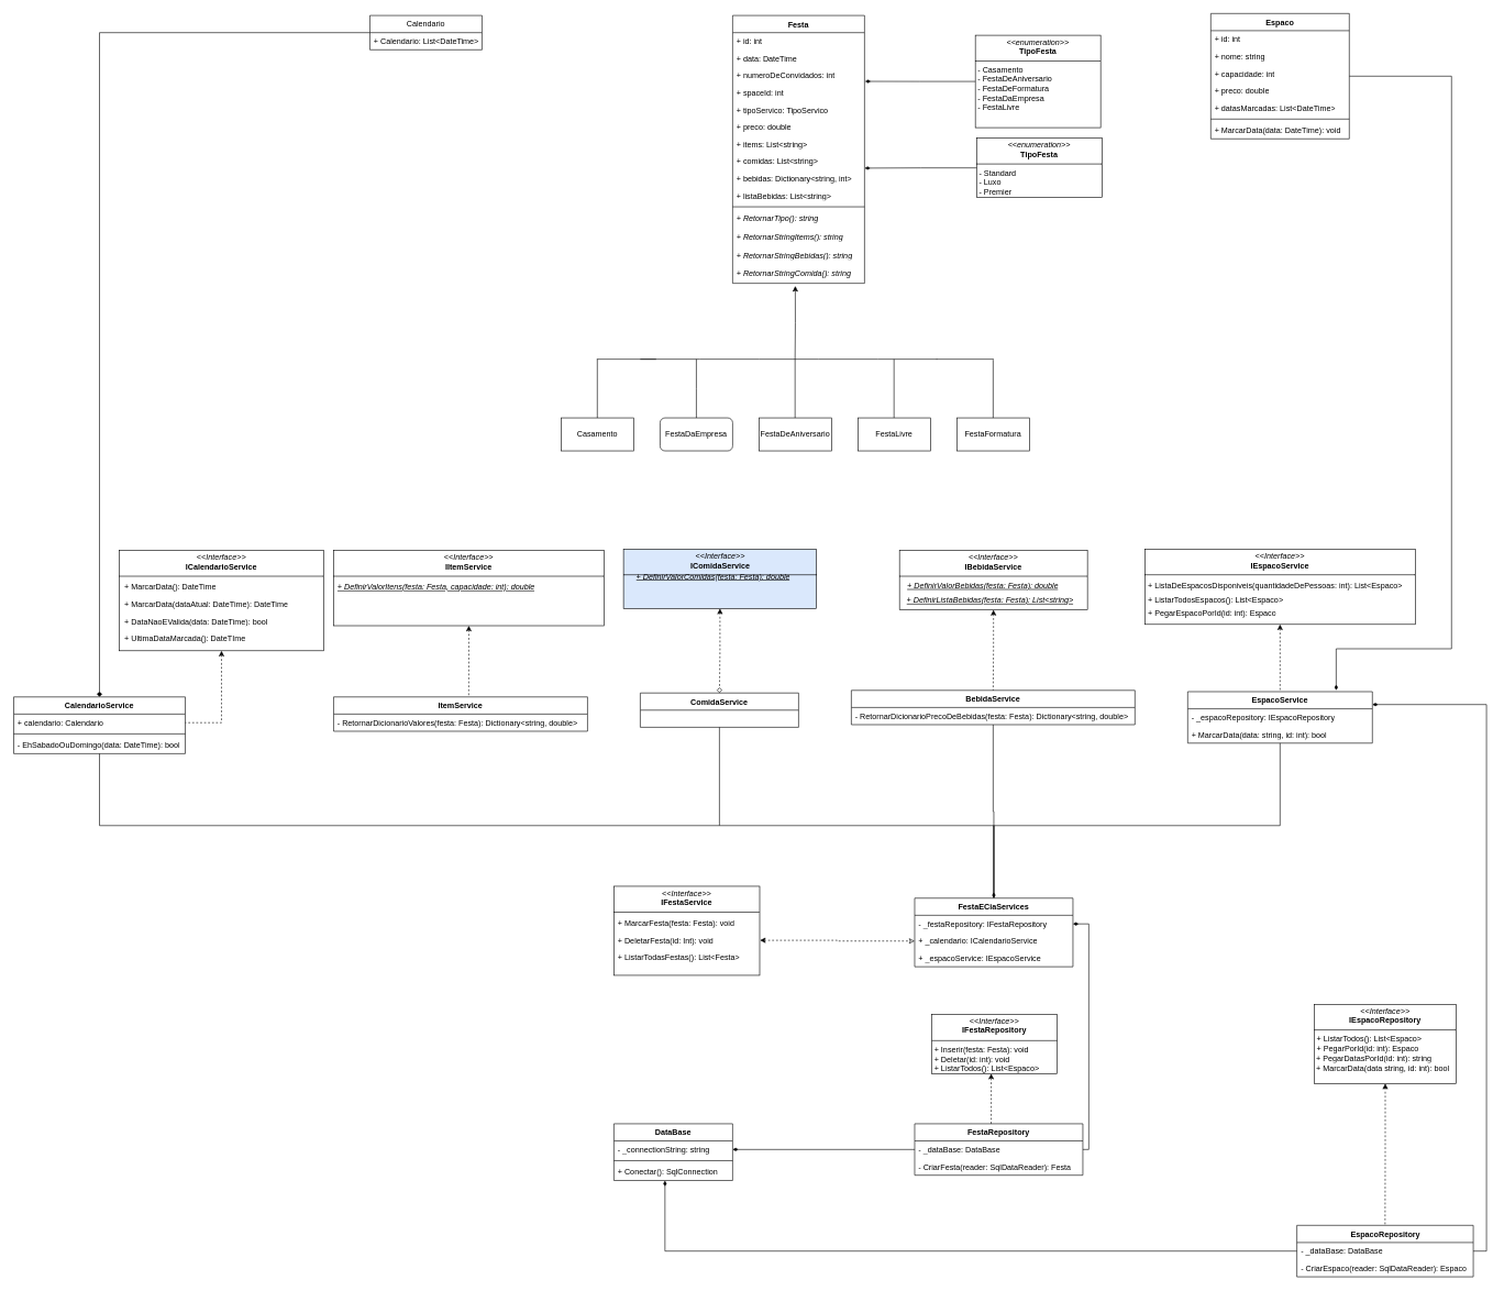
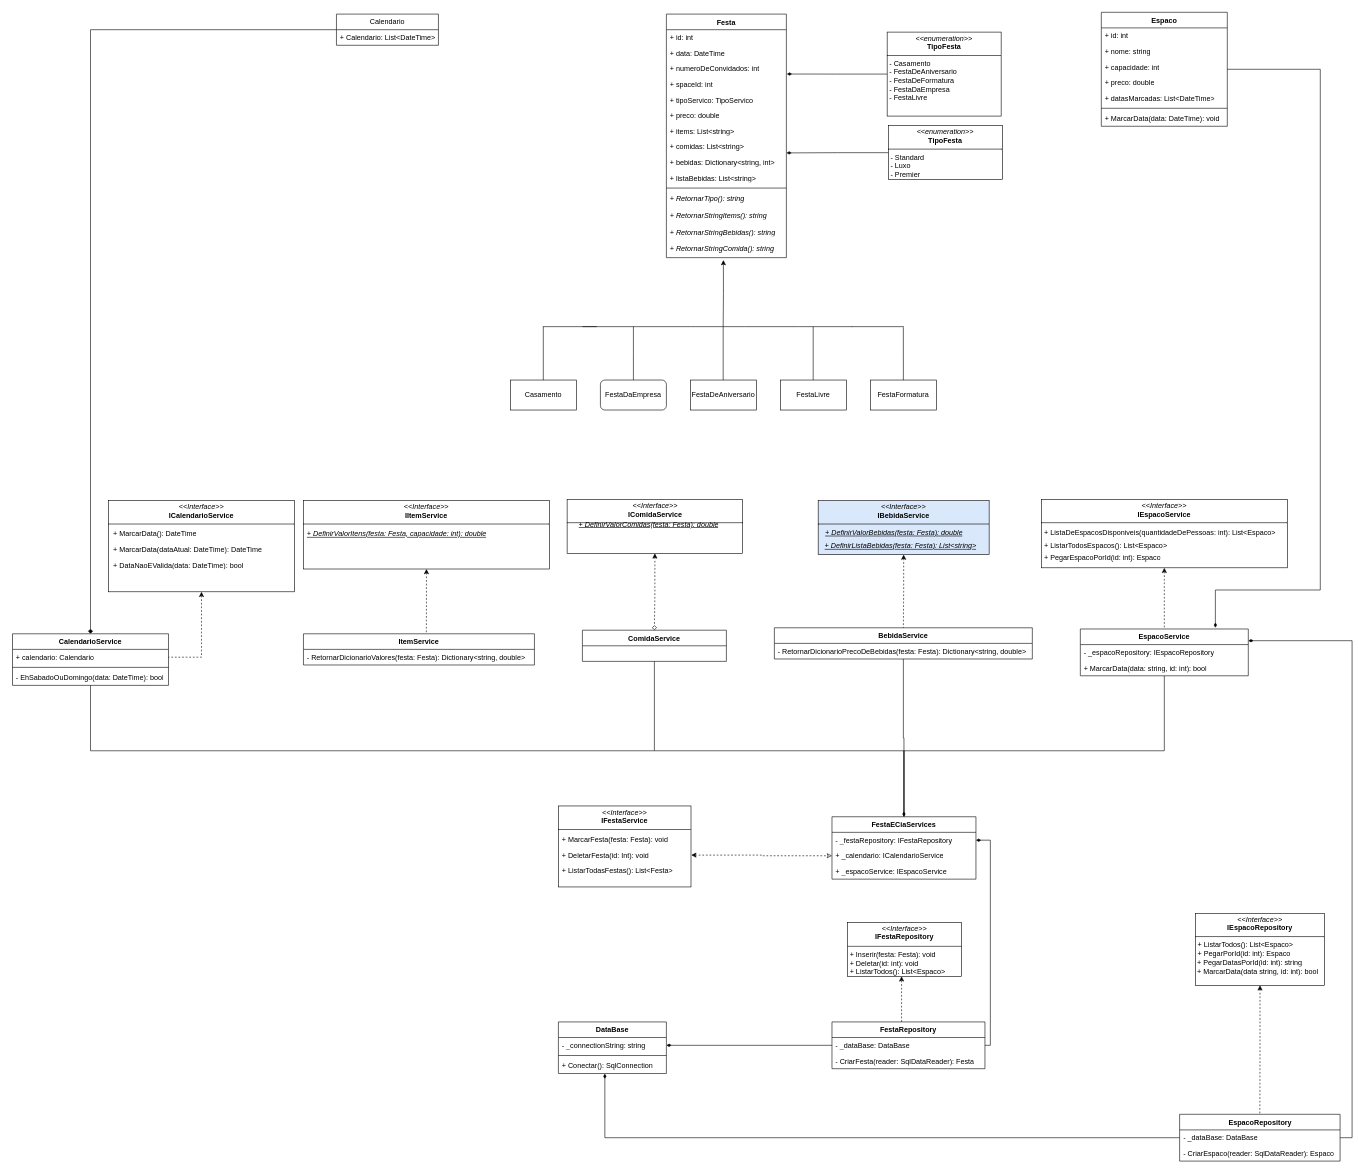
- <mxCell id="94" value="&lt;p style=&quot;margin:0px;margin-top:4px;text-align:center;&quot;&gt;&lt;i&gt;&amp;lt;&amp;lt;Interface&amp;gt;&amp;gt;&lt;/i&gt;&lt;br&gt;&lt;b&gt;IComidaService&lt;/b&gt;&lt;/p&gt;&lt;hr size=&quot;1&quot; style=&quot;border-style:solid;&quot;&gt;&lt;p style=&quot;margin:0px;margin-left:4px;&quot;&gt;&lt;br&gt;&lt;/p&gt;" style="verticalAlign=top;align=left;overflow=fill;html=1;whiteSpace=wrap;fillColor=#dae8fc;" parent="1" vertex="1"><mxGeometry x="944.5" y="832" width="292.5" height="90" as="geometry" /></mxCell>
+ <mxCell id="94" value="&lt;p style=&quot;margin:0px;margin-top:4px;text-align:center;&quot;&gt;&lt;i&gt;&amp;lt;&amp;lt;Interface&amp;gt;&amp;gt;&lt;/i&gt;&lt;br&gt;&lt;b&gt;IComidaService&lt;/b&gt;&lt;/p&gt;&lt;hr size=&quot;1&quot; style=&quot;border-style:solid;&quot;&gt;&lt;p style=&quot;margin:0px;margin-left:4px;&quot;&gt;&lt;br&gt;&lt;/p&gt;" style="verticalAlign=top;align=left;overflow=fill;html=1;whiteSpace=wrap;" parent="1" vertex="1"><mxGeometry x="944.5" y="832" width="292.5" height="90" as="geometry" /></mxCell>
- <mxCell id="90" value="&lt;p style=&quot;margin:0px;margin-top:4px;text-align:center;&quot;&gt;&lt;i&gt;&amp;lt;&amp;lt;Interface&amp;gt;&amp;gt;&lt;/i&gt;&lt;br&gt;&lt;b&gt;IBebidaService&lt;/b&gt;&lt;/p&gt;&lt;hr size=&quot;1&quot; style=&quot;border-style:solid;&quot;&gt;&lt;p style=&quot;margin:0px;margin-left:4px;&quot;&gt;&lt;br&gt;&lt;/p&gt;" style="verticalAlign=top;align=left;overflow=fill;html=1;whiteSpace=wrap;" parent="1" vertex="1"><mxGeometry x="1363" y="834" width="285" height="90" as="geometry" /></mxCell>
+ <mxCell id="90" value="&lt;p style=&quot;margin:0px;margin-top:4px;text-align:center;&quot;&gt;&lt;i&gt;&amp;lt;&amp;lt;Interface&amp;gt;&amp;gt;&lt;/i&gt;&lt;br&gt;&lt;b&gt;IBebidaService&lt;/b&gt;&lt;/p&gt;&lt;hr size=&quot;1&quot; style=&quot;border-style:solid;&quot;&gt;&lt;p style=&quot;margin:0px;margin-left:4px;&quot;&gt;&lt;br&gt;&lt;/p&gt;" style="verticalAlign=top;align=left;overflow=fill;html=1;whiteSpace=wrap;fillColor=#dae8fc;" parent="1" vertex="1"><mxGeometry x="1363" y="834" width="285" height="90" as="geometry" /></mxCell>
- <mxCell id="114" value="+ UltimaDataMarcada(): DateTIme" style="text;strokeColor=none;fillColor=none;align=left;verticalAlign=top;spacingLeft=4;spacingRight=4;overflow=hidden;rotatable=0;points=[[0,0.5],[1,0.5]];portConstraint=eastwest;whiteSpace=wrap;html=1;" parent="1" vertex="1"><mxGeometry x="182" y="954" width="260" height="26" as="geometry" /></mxCell>
